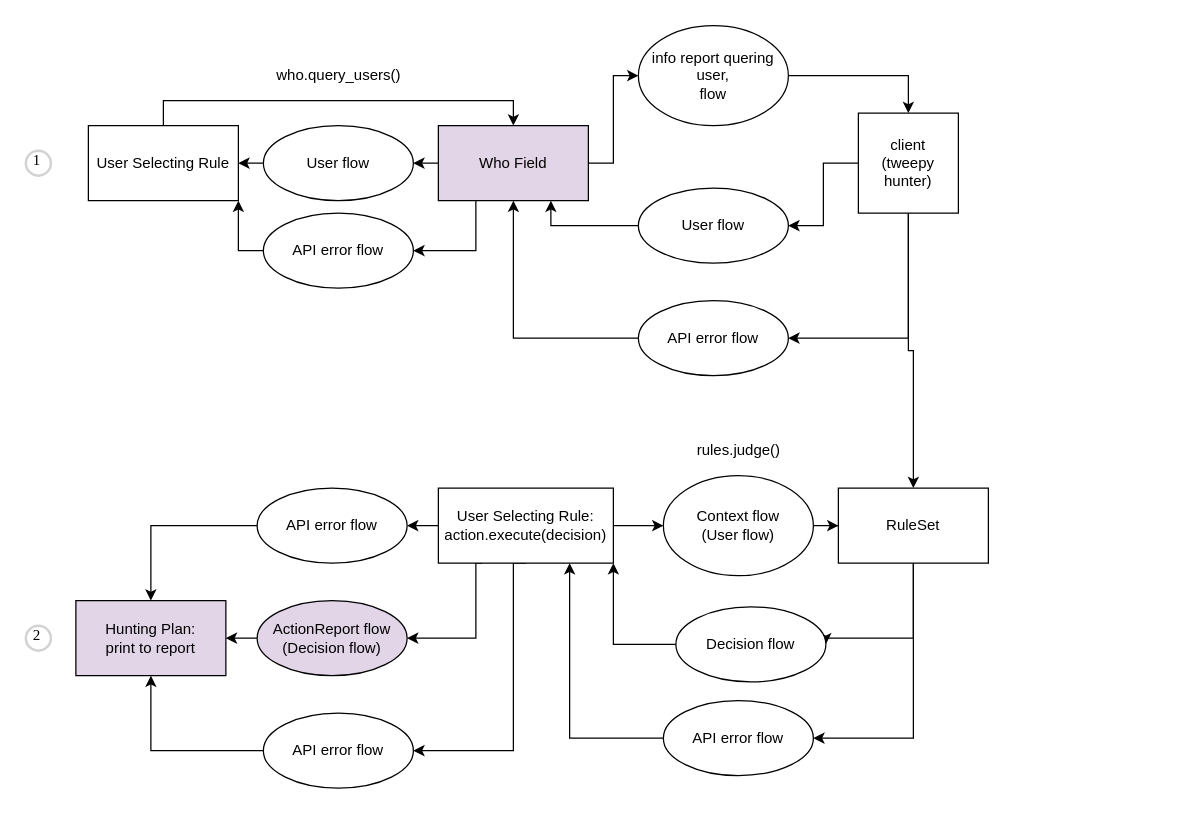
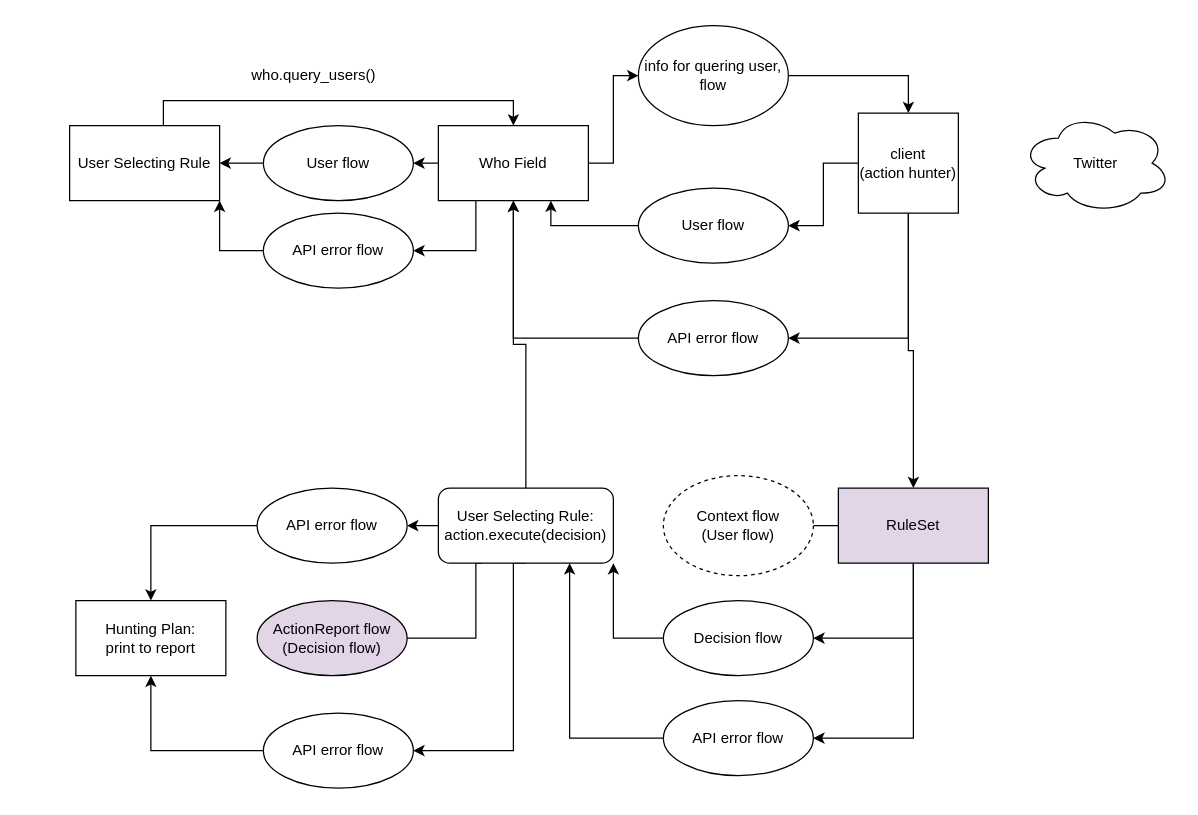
- <mxCell id="23" value="who.query_users()" style="text;html=1;align=center;verticalAlign=middle;resizable=0;points=[];autosize=1;strokeColor=none;fillColor=none;" vertex="1" parent="1"><mxGeometry x="215" y="50" width="110" height="20" as="geometry" /></mxCell>
+ <mxCell id="23" value="who.query_users()" style="text;html=1;align=center;verticalAlign=middle;resizable=0;points=[];autosize=1;strokeColor=none;fillColor=none;" vertex="1" parent="1"><mxGeometry x="195" y="50" width="110" height="20" as="geometry" /></mxCell>
- <mxCell id="12" value="info report quering user,&lt;br&gt;flow" style="ellipse;whiteSpace=wrap;html=1;" parent="1" vertex="1"><mxGeometry x="510" y="20" width="120" height="80" as="geometry" /></mxCell>
+ <mxCell id="12" value="info for quering user,&lt;br&gt;flow" style="ellipse;whiteSpace=wrap;html=1;" parent="1" vertex="1"><mxGeometry x="510" y="20" width="120" height="80" as="geometry" /></mxCell>
- <mxCell id="24" value="1" style="ellipse;whiteSpace=wrap;html=1;aspect=fixed;strokeWidth=2;fontFamily=Tahoma;spacingBottom=4;spacingRight=2;strokeColor=#d3d3d3;" vertex="1" parent="1"><mxGeometry x="20" y="120" width="20" height="20" as="geometry" /></mxCell>
- <mxCell id="22" value="User Selecting Rule" style="rounded=0;whiteSpace=wrap;html=1;" vertex="1" parent="1"><mxGeometry x="70" y="100" width="120" height="60" as="geometry" /></mxCell>
+ <mxCell id="22" value="User Selecting Rule" style="rounded=0;whiteSpace=wrap;html=1;" vertex="1" parent="1"><mxGeometry x="55" y="100" width="120" height="60" as="geometry" /></mxCell>
- <mxCell id="5" value="Who Field" style="rounded=0;whiteSpace=wrap;html=1;fillColor=#e1d5e7;" parent="1" vertex="1"><mxGeometry x="350" y="100" width="120" height="60" as="geometry" /></mxCell>
+ <mxCell id="5" value="Who Field" style="rounded=0;whiteSpace=wrap;html=1;" parent="1" vertex="1"><mxGeometry x="350" y="100" width="120" height="60" as="geometry" /></mxCell>
- <mxCell id="10" value="client&lt;br&gt;(tweepy hunter)" style="rounded=0;whiteSpace=wrap;html=1;fontFamily=Helvetica;fontSize=12;fontColor=default;align=center;strokeColor=default;fillColor=default;" parent="1" vertex="1"><mxGeometry x="686" y="90" width="80" height="80" as="geometry" /></mxCell>
+ <mxCell id="10" value="client&lt;br&gt;(action hunter)" style="rounded=0;whiteSpace=wrap;html=1;fontFamily=Helvetica;fontSize=12;fontColor=default;align=center;strokeColor=default;fillColor=default;" parent="1" vertex="1"><mxGeometry x="686" y="90" width="80" height="80" as="geometry" /></mxCell>
+ <mxCell id="6" value="Twitter" style="ellipse;shape=cloud;whiteSpace=wrap;html=1;" parent="1" vertex="1"><mxGeometry x="816" y="90" width="120" height="80" as="geometry" /></mxCell>
- <mxCell id="40" value="rules.judge()" style="text;html=1;align=center;verticalAlign=middle;resizable=0;points=[];autosize=1;strokeColor=none;fillColor=none;" vertex="1" parent="1"><mxGeometry x="550" y="350" width="80" height="20" as="geometry" /></mxCell>
- <mxCell id="32" value="User Selecting Rule:&lt;br&gt;action.execute(decision)" style="rounded=0;whiteSpace=wrap;html=1;" vertex="1" parent="1"><mxGeometry x="350" y="390" width="140" height="60" as="geometry" /></mxCell>
+ <mxCell id="32" value="User Selecting Rule:&lt;br&gt;action.execute(decision)" style="whiteSpace=wrap;html=1;rounded=1;" vertex="1" parent="1"><mxGeometry x="350" y="390" width="140" height="60" as="geometry" /></mxCell>
- <mxCell id="28" style="edgeStyle=orthogonalEdgeStyle;rounded=0;orthogonalLoop=1;jettySize=auto;html=1;entryX=0;entryY=0.5;entryDx=0;entryDy=0;" edge="1" parent="1" source="32" target="34"><mxGeometry relative="1" as="geometry"><mxPoint x="250" y="420" as="targetPoint" /></mxGeometry></mxCell>
+ <mxCell id="28" style="edgeStyle=orthogonalEdgeStyle;rounded=0;orthogonalLoop=1;jettySize=auto;html=1;" edge="1" parent="1" source="32" target="5"><mxGeometry relative="1" as="geometry"><mxPoint x="250" y="420" as="targetPoint" /></mxGeometry></mxCell>
- <mxCell id="34" value="Context flow&lt;br&gt;(User flow)" style="ellipse;whiteSpace=wrap;html=1;" vertex="1" parent="1"><mxGeometry x="530" y="380" width="120" height="80" as="geometry" /></mxCell>
+ <mxCell id="34" value="Context flow&lt;br&gt;(User flow)" style="ellipse;whiteSpace=wrap;html=1;dashed=1;" vertex="1" parent="1"><mxGeometry x="530" y="380" width="120" height="80" as="geometry" /></mxCell>
- <mxCell id="33" value="" style="edgeStyle=orthogonalEdgeStyle;rounded=0;orthogonalLoop=1;jettySize=auto;html=1;" edge="1" parent="1" source="34" target="37"><mxGeometry relative="1" as="geometry" /></mxCell>
+ <mxCell id="33" value="" style="edgeStyle=orthogonalEdgeStyle;rounded=0;orthogonalLoop=1;jettySize=auto;html=1;endArrow=none;" edge="1" parent="1" source="34" target="37"><mxGeometry relative="1" as="geometry" /></mxCell>
- <mxCell id="37" value="RuleSet" style="whiteSpace=wrap;html=1;" vertex="1" parent="1"><mxGeometry x="670" y="390" width="120" height="60" as="geometry" /></mxCell>
+ <mxCell id="37" value="RuleSet" style="whiteSpace=wrap;html=1;fillColor=#e1d5e7;" vertex="1" parent="1"><mxGeometry x="670" y="390" width="120" height="60" as="geometry" /></mxCell>
- <mxCell id="25" value="2" style="ellipse;whiteSpace=wrap;html=1;aspect=fixed;strokeWidth=2;fontFamily=Tahoma;spacingBottom=4;spacingRight=2;strokeColor=#d3d3d3;" vertex="1" parent="1"><mxGeometry x="20" y="500" width="20" height="20" as="geometry" /></mxCell>
- <mxCell id="45" value="Hunting Plan:&lt;br&gt;print to report" style="whiteSpace=wrap;html=1;rounded=0;fillColor=#e1d5e7;" vertex="1" parent="1"><mxGeometry x="60" y="480" width="120" height="60" as="geometry" /></mxCell>
+ <mxCell id="45" value="Hunting Plan:&lt;br&gt;print to report" style="whiteSpace=wrap;html=1;rounded=0;" vertex="1" parent="1"><mxGeometry x="60" y="480" width="120" height="60" as="geometry" /></mxCell>
- <mxCell id="41" style="edgeStyle=orthogonalEdgeStyle;rounded=0;orthogonalLoop=1;jettySize=auto;html=1;" edge="1" parent="1" source="42" target="45"><mxGeometry relative="1" as="geometry" /></mxCell>
- <mxCell id="30" style="edgeStyle=orthogonalEdgeStyle;rounded=0;orthogonalLoop=1;jettySize=auto;html=1;entryX=1;entryY=0.5;entryDx=0;entryDy=0;exitX=0.25;exitY=1;exitDx=0;exitDy=0;" edge="1" parent="1" source="32" target="42"><mxGeometry relative="1" as="geometry"><Array as="points"><mxPoint x="380" y="510" /></Array></mxGeometry></mxCell>
+ <mxCell id="30" style="edgeStyle=orthogonalEdgeStyle;rounded=0;orthogonalLoop=1;jettySize=auto;html=1;entryX=1;entryY=0.5;entryDx=0;entryDy=0;exitX=0.25;exitY=1;exitDx=0;exitDy=0;endArrow=none;" edge="1" parent="1" source="32" target="42"><mxGeometry relative="1" as="geometry"><Array as="points"><mxPoint x="380" y="510" /></Array></mxGeometry></mxCell>
- <mxCell id="39" value="Decision flow" style="ellipse;whiteSpace=wrap;html=1;" vertex="1" parent="1"><mxGeometry x="540" y="485" width="120" height="60" as="geometry" /></mxCell>
+ <mxCell id="39" value="Decision flow" style="ellipse;whiteSpace=wrap;html=1;" vertex="1" parent="1"><mxGeometry x="530" y="480" width="120" height="60" as="geometry" /></mxCell>
